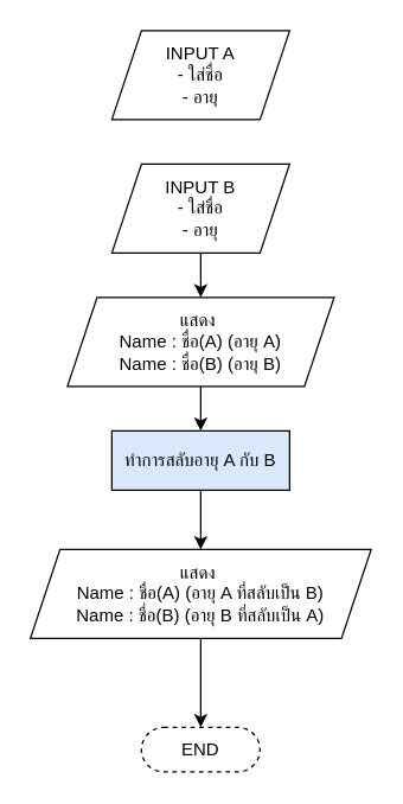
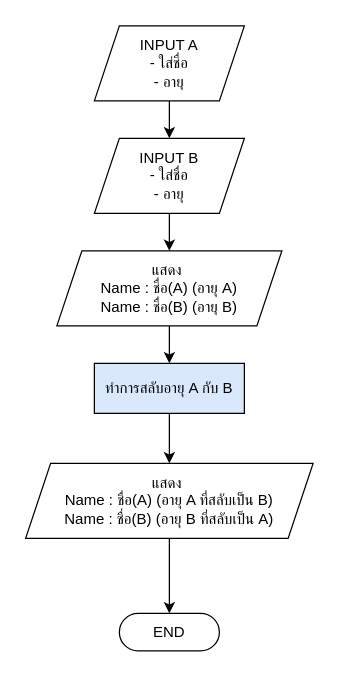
+ <mxCell id="3" value="" style="edgeStyle=orthogonalEdgeStyle;rounded=0;orthogonalLoop=1;jettySize=auto;html=1;" edge="1" parent="1" source="4" target="6"><mxGeometry relative="1" as="geometry" /></mxCell>
- <mxCell id="2" value="END" style="rounded=1;whiteSpace=wrap;html=1;arcSize=50;dashed=1;" parent="1" vertex="1"><mxGeometry x="95" y="490" width="80" height="30" as="geometry" /></mxCell>
+ <mxCell id="2" value="END" style="rounded=1;whiteSpace=wrap;html=1;arcSize=50;" parent="1" vertex="1"><mxGeometry x="95" y="490" width="80" height="30" as="geometry" /></mxCell>
